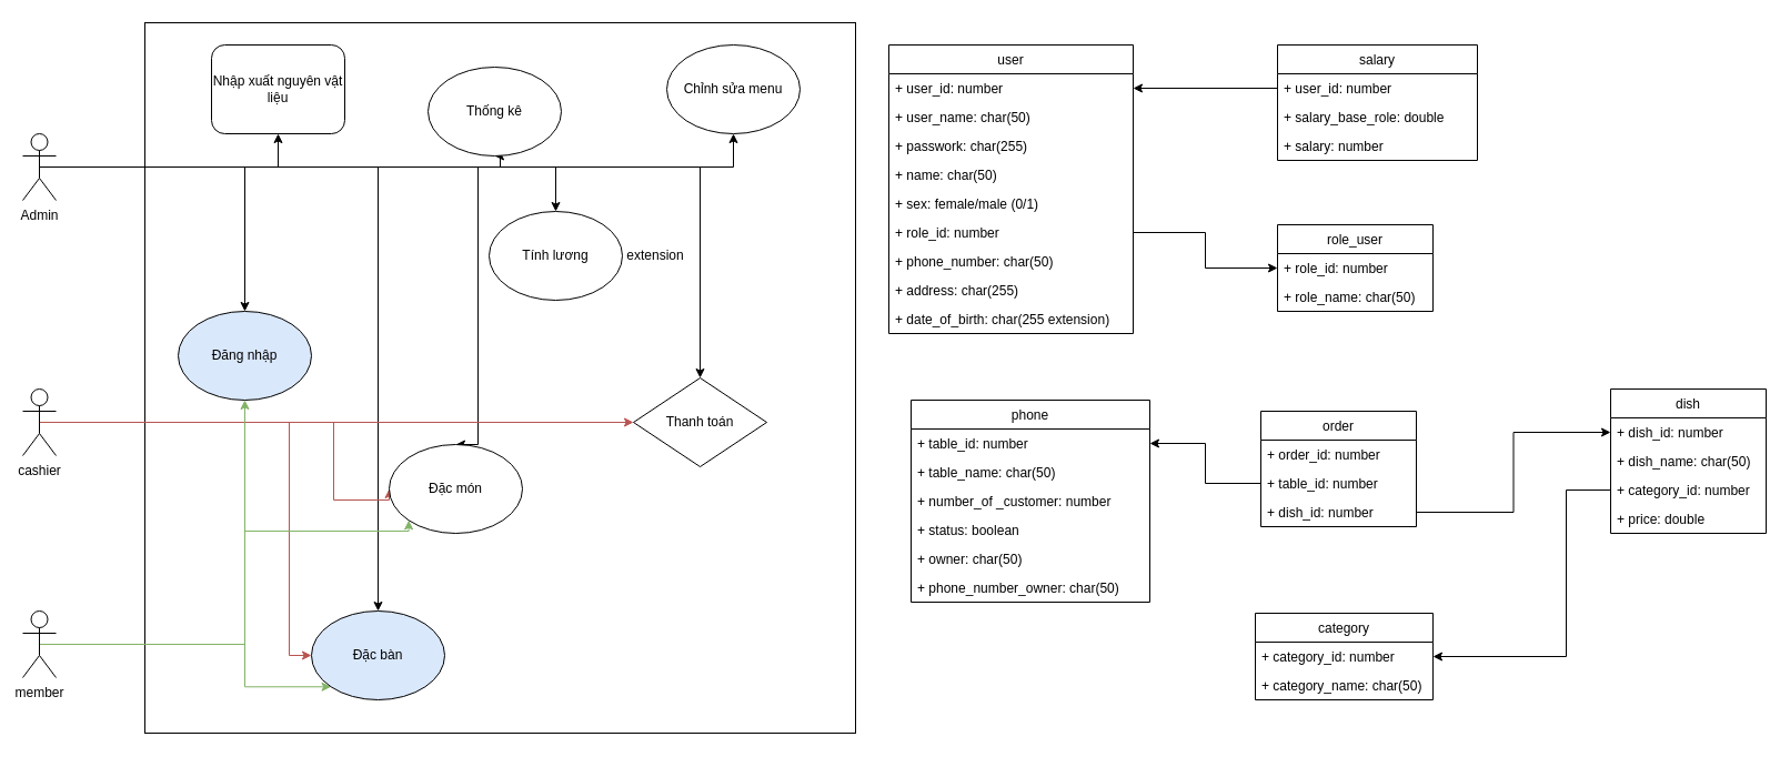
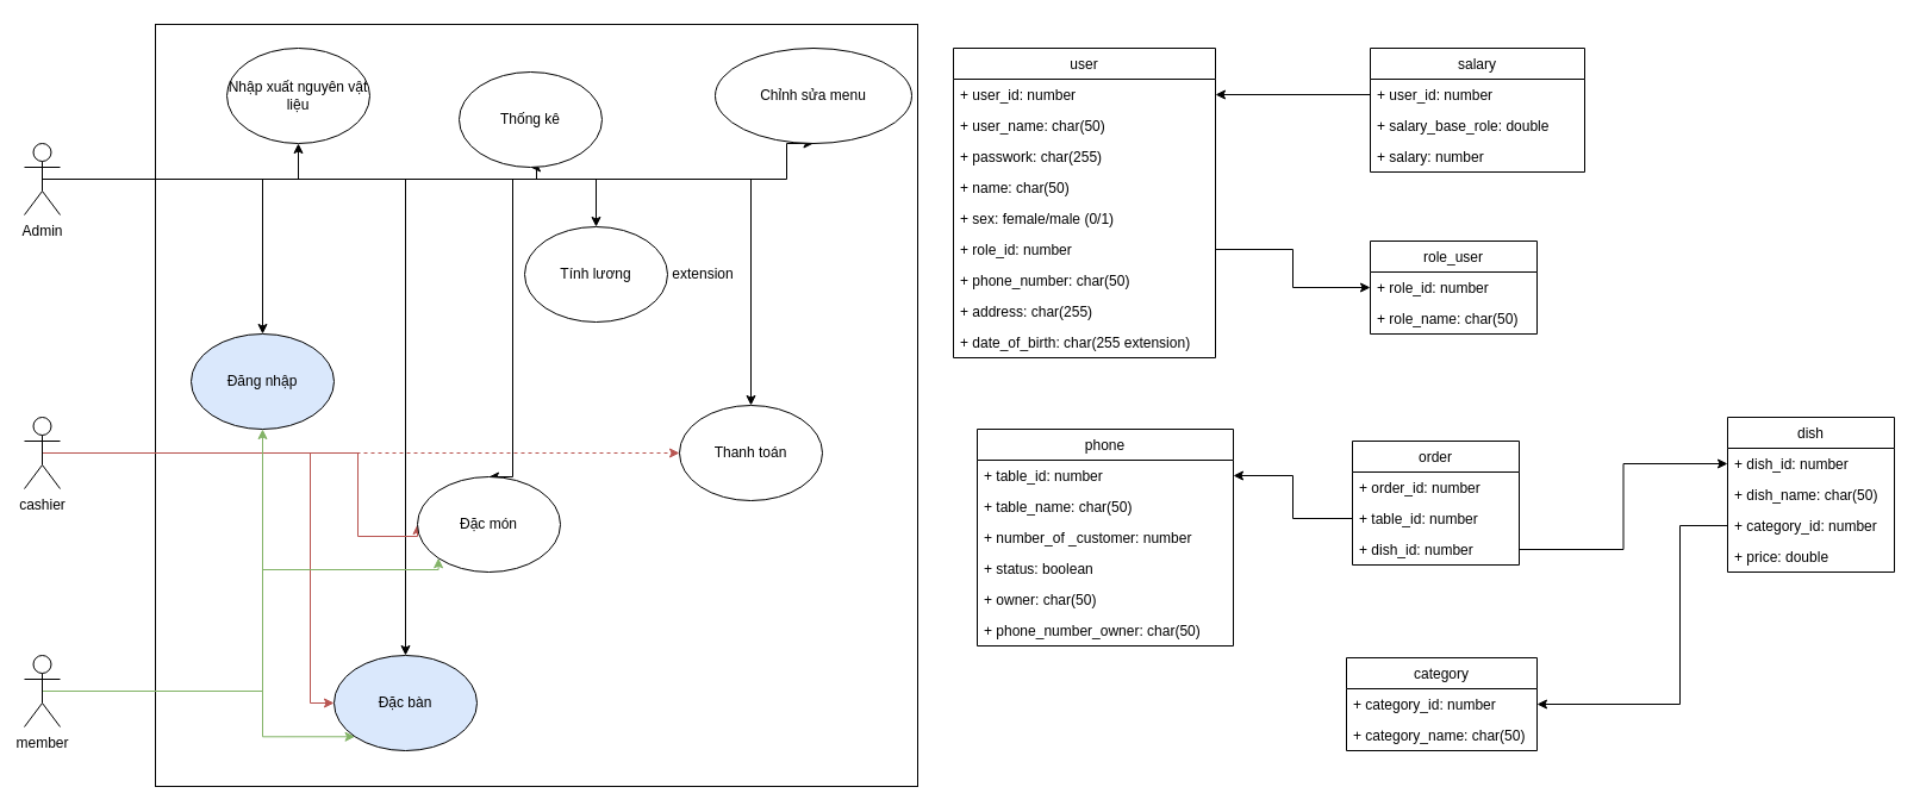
- <mxCell id="24" value="Nhập xuất nguyên vật liệu" style="whiteSpace=wrap;html=1;rounded=1;" parent="1" vertex="1"><mxGeometry x="190" y="40" width="120" height="80" as="geometry" /></mxCell>
+ <mxCell id="24" value="Nhập xuất nguyên vật liệu" style="ellipse;whiteSpace=wrap;html=1;" parent="1" vertex="1"><mxGeometry x="190" y="40" width="120" height="80" as="geometry" /></mxCell>
- <mxCell id="22" value="Chỉnh sửa menu" style="ellipse;whiteSpace=wrap;html=1;" parent="1" vertex="1"><mxGeometry x="600" y="40" width="120" height="80" as="geometry" /></mxCell>
+ <mxCell id="22" value="Chỉnh sửa menu" style="ellipse;whiteSpace=wrap;html=1;" parent="1" vertex="1"><mxGeometry x="600" y="40" width="165" height="80" as="geometry" /></mxCell>
- <mxCell id="13" style="edgeStyle=orthogonalEdgeStyle;rounded=0;orthogonalLoop=1;jettySize=auto;html=1;exitX=0.5;exitY=0.5;exitDx=0;exitDy=0;exitPerimeter=0;entryX=0;entryY=0.5;entryDx=0;entryDy=0;gradientColor=#ea6b66;fillColor=#f8cecc;strokeColor=#b85450;" parent="1" source="15" target="25" edge="1"><mxGeometry relative="1" as="geometry"><Array as="points"><mxPoint x="570" y="380" /></Array></mxGeometry></mxCell>
+ <mxCell id="13" style="edgeStyle=orthogonalEdgeStyle;rounded=0;orthogonalLoop=1;jettySize=auto;html=1;exitX=0.5;exitY=0.5;exitDx=0;exitDy=0;exitPerimeter=0;entryX=0;entryY=0.5;entryDx=0;entryDy=0;gradientColor=#ea6b66;fillColor=#f8cecc;strokeColor=#b85450;dashed=1;" parent="1" source="15" target="25" edge="1"><mxGeometry relative="1" as="geometry"><Array as="points"><mxPoint x="570" y="380" /></Array></mxGeometry></mxCell>
- <mxCell id="25" value="Thanh toán" style="rhombus;whiteSpace=wrap;html=1;" parent="1" vertex="1"><mxGeometry x="570" y="340" width="120" height="80" as="geometry" /></mxCell>
+ <mxCell id="25" value="Thanh toán" style="ellipse;whiteSpace=wrap;html=1;" parent="1" vertex="1"><mxGeometry x="570" y="340" width="120" height="80" as="geometry" /></mxCell>
